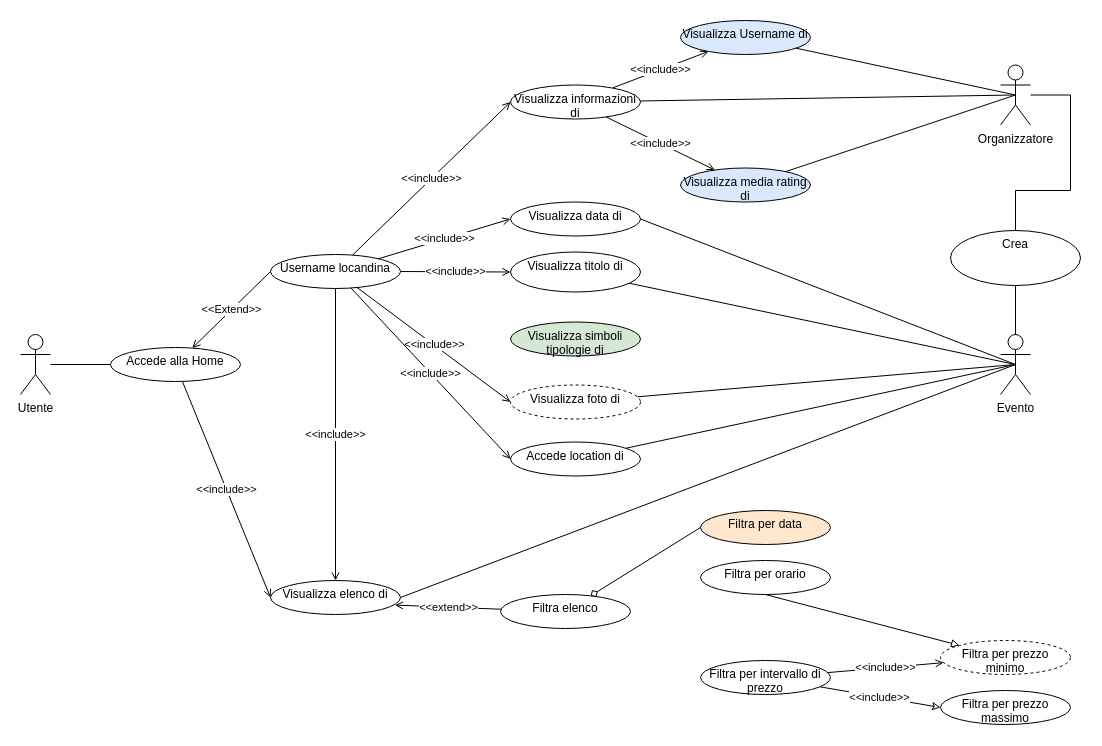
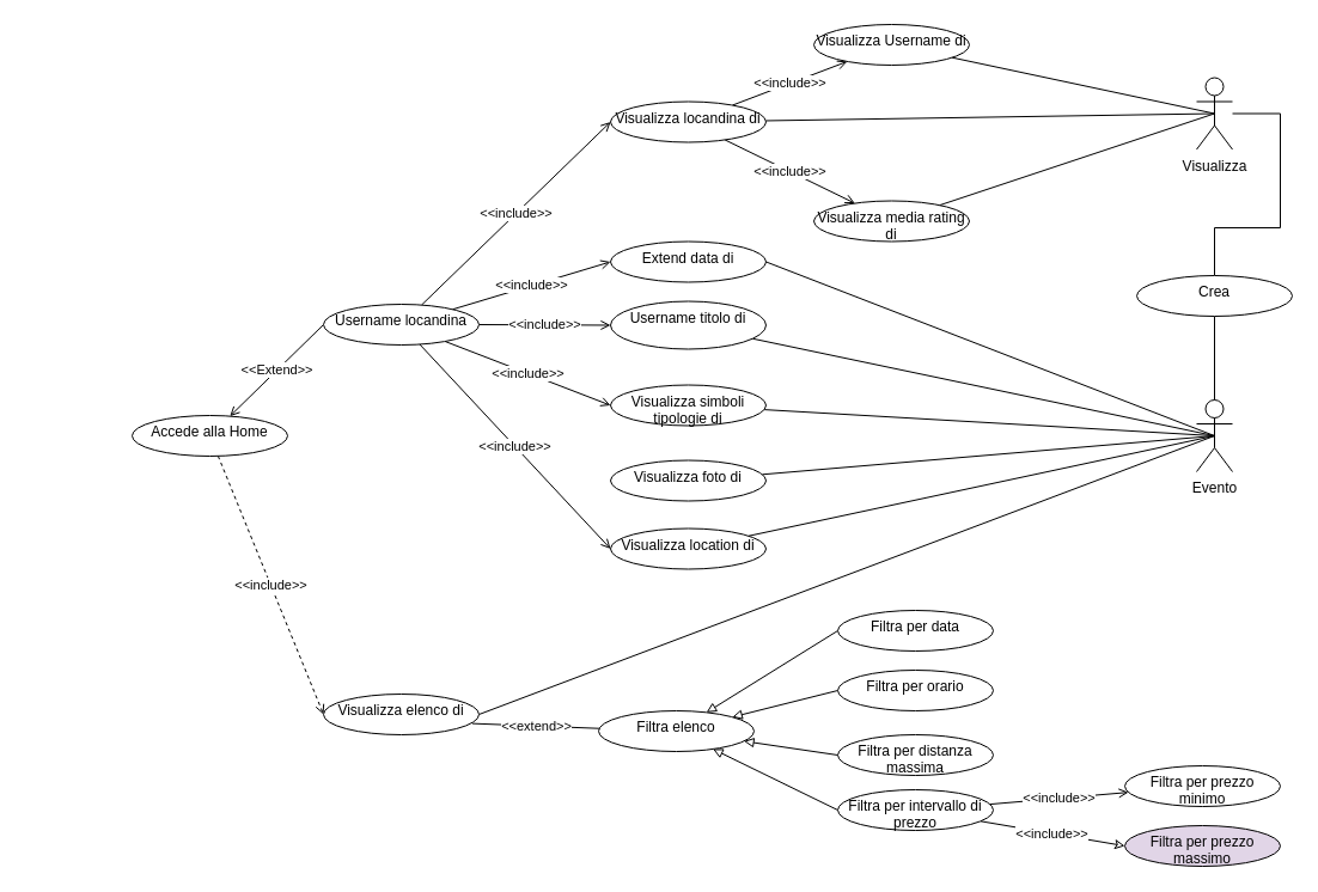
- <mxCell id="34" value="Visualizza Username di" style="ellipse;whiteSpace=wrap;html=1;verticalAlign=top;fillColor=#dae8fc;" parent="1" vertex="1"><mxGeometry x="680" y="20" width="130" height="34" as="geometry" /></mxCell>
+ <mxCell id="34" value="Visualizza Username di" style="ellipse;whiteSpace=wrap;html=1;verticalAlign=top;" parent="1" vertex="1"><mxGeometry x="680" y="20" width="130" height="34" as="geometry" /></mxCell>
- <mxCell id="32" value="Visualizza informazioni di" style="ellipse;whiteSpace=wrap;html=1;verticalAlign=top;" parent="1" vertex="1"><mxGeometry x="510" y="84.5" width="130" height="34" as="geometry" /></mxCell>
+ <mxCell id="32" value="Visualizza locandina di" style="ellipse;whiteSpace=wrap;html=1;verticalAlign=top;" parent="1" vertex="1"><mxGeometry x="510" y="84.5" width="130" height="34" as="geometry" /></mxCell>
- <mxCell id="22" value="Organizzatore" style="shape=umlActor;verticalLabelPosition=bottom;verticalAlign=top;html=1;outlineConnect=0;" parent="1" vertex="1"><mxGeometry x="1000" y="64.5" width="30" height="60" as="geometry" /></mxCell>
+ <mxCell id="22" value="Visualizza" style="shape=umlActor;verticalLabelPosition=bottom;verticalAlign=top;html=1;outlineConnect=0;" parent="1" vertex="1"><mxGeometry x="1000" y="64.5" width="30" height="60" as="geometry" /></mxCell>
- <mxCell id="36" value="Visualizza media rating di" style="ellipse;whiteSpace=wrap;html=1;verticalAlign=top;fillColor=#dae8fc;" parent="1" vertex="1"><mxGeometry x="680" y="167.5" width="130" height="34" as="geometry" /></mxCell>
+ <mxCell id="36" value="Visualizza media rating di" style="ellipse;whiteSpace=wrap;html=1;verticalAlign=top;" parent="1" vertex="1"><mxGeometry x="680" y="167.5" width="130" height="34" as="geometry" /></mxCell>
- <mxCell id="28" value="Visualizza data di" style="ellipse;whiteSpace=wrap;html=1;verticalAlign=top;" parent="1" vertex="1"><mxGeometry x="510" y="201.5" width="130" height="34" as="geometry" /></mxCell>
+ <mxCell id="28" value="Extend data di" style="ellipse;whiteSpace=wrap;html=1;verticalAlign=top;" parent="1" vertex="1"><mxGeometry x="510" y="201.5" width="130" height="34" as="geometry" /></mxCell>
- <mxCell id="52" value="Crea" style="ellipse;whiteSpace=wrap;html=1;verticalAlign=top;" parent="1" vertex="1"><mxGeometry x="950" y="230" width="130" height="55" as="geometry" /></mxCell>
+ <mxCell id="52" value="Crea" style="ellipse;whiteSpace=wrap;html=1;verticalAlign=top;" parent="1" vertex="1"><mxGeometry x="950" y="230" width="130" height="34" as="geometry" /></mxCell>
- <mxCell id="15" value="Visualizza titolo di" style="ellipse;whiteSpace=wrap;html=1;verticalAlign=top;" parent="1" vertex="1"><mxGeometry x="510" y="251.5" width="130" height="40" as="geometry" /></mxCell>
+ <mxCell id="15" value="Username titolo di" style="ellipse;whiteSpace=wrap;html=1;verticalAlign=top;" parent="1" vertex="1"><mxGeometry x="510" y="251.5" width="130" height="40" as="geometry" /></mxCell>
- <mxCell id="17" value="Visualizza simboli tipologie di" style="ellipse;whiteSpace=wrap;html=1;verticalAlign=top;fillColor=#d5e8d4;" parent="1" vertex="1"><mxGeometry x="510" y="321.5" width="130" height="34" as="geometry" /></mxCell>
+ <mxCell id="17" value="Visualizza simboli tipologie di" style="ellipse;whiteSpace=wrap;html=1;verticalAlign=top;" parent="1" vertex="1"><mxGeometry x="510" y="321.5" width="130" height="34" as="geometry" /></mxCell>
- <mxCell id="9" value="&lt;meta charset=&quot;utf-8&quot;&gt;&lt;span style=&quot;color: rgb(0, 0, 0); font-family: Helvetica; font-size: 11px; font-style: normal; font-variant-ligatures: normal; font-variant-caps: normal; font-weight: 400; letter-spacing: normal; orphans: 2; text-align: center; text-indent: 0px; text-transform: none; widows: 2; word-spacing: 0px; -webkit-text-stroke-width: 0px; background-color: rgb(255, 255, 255); text-decoration-thickness: initial; text-decoration-style: initial; text-decoration-color: initial; float: none; display: inline !important;&quot;&gt;&amp;lt;&amp;lt;include&amp;gt;&amp;gt;&lt;/span&gt;" style="edgeStyle=none;rounded=0;orthogonalLoop=1;jettySize=auto;html=1;entryX=0;entryY=0.5;entryDx=0;entryDy=0;endArrow=open;endFill=0;" parent="1" source="13" target="24" edge="1"><mxGeometry relative="1" as="geometry" /></mxCell>
+ <mxCell id="16" style="edgeStyle=none;rounded=0;orthogonalLoop=1;jettySize=auto;html=1;entryX=0.5;entryY=0.5;entryDx=0;entryDy=0;entryPerimeter=0;endArrow=none;endFill=0;" parent="1" source="17" target="50" edge="1"><mxGeometry relative="1" as="geometry" /></mxCell>
- <mxCell id="3" value="Utente" style="shape=umlActor;verticalLabelPosition=bottom;verticalAlign=top;html=1;outlineConnect=0;" parent="1" vertex="1"><mxGeometry x="20" y="334" width="30" height="60" as="geometry" /></mxCell>
- <mxCell id="2" value="" style="rounded=0;orthogonalLoop=1;jettySize=auto;html=1;endArrow=none;endFill=0;" parent="1" source="3" target="6" edge="1"><mxGeometry relative="1" as="geometry" /></mxCell>
- <mxCell id="24" value="Visualizza foto di" style="ellipse;whiteSpace=wrap;html=1;verticalAlign=top;dashed=1;" parent="1" vertex="1"><mxGeometry x="510" y="384.5" width="130" height="34" as="geometry" /></mxCell>
+ <mxCell id="24" value="Visualizza foto di" style="ellipse;whiteSpace=wrap;html=1;verticalAlign=top;" parent="1" vertex="1"><mxGeometry x="510" y="384.5" width="130" height="34" as="geometry" /></mxCell>
- <mxCell id="5" value="&amp;lt;&amp;lt;include&amp;gt;&amp;gt;" style="edgeStyle=none;rounded=0;orthogonalLoop=1;jettySize=auto;html=1;entryX=0;entryY=0.5;entryDx=0;entryDy=0;endArrow=open;endFill=0;" parent="1" source="6" target="20" edge="1"><mxGeometry relative="1" as="geometry" /></mxCell>
+ <mxCell id="5" value="&amp;lt;&amp;lt;include&amp;gt;&amp;gt;" style="edgeStyle=none;rounded=0;orthogonalLoop=1;jettySize=auto;html=1;entryX=0;entryY=0.5;entryDx=0;entryDy=0;endArrow=open;endFill=0;dashed=1;" parent="1" source="6" target="20" edge="1"><mxGeometry relative="1" as="geometry" /></mxCell>
- <mxCell id="8" value="&lt;meta charset=&quot;utf-8&quot;&gt;&lt;span style=&quot;color: rgb(0, 0, 0); font-family: Helvetica; font-size: 11px; font-style: normal; font-variant-ligatures: normal; font-variant-caps: normal; font-weight: 400; letter-spacing: normal; orphans: 2; text-align: center; text-indent: 0px; text-transform: none; widows: 2; word-spacing: 0px; -webkit-text-stroke-width: 0px; background-color: rgb(255, 255, 255); text-decoration-thickness: initial; text-decoration-style: initial; text-decoration-color: initial; float: none; display: inline !important;&quot;&gt;&amp;lt;&amp;lt;include&amp;gt;&amp;gt;&lt;/span&gt;" style="edgeStyle=none;rounded=0;orthogonalLoop=1;jettySize=auto;html=1;endArrow=open;endFill=0;" parent="1" source="13" target="20" edge="1"><mxGeometry relative="1" as="geometry" /></mxCell>
+ <mxCell id="8" value="&lt;meta charset=&quot;utf-8&quot;&gt;&lt;span style=&quot;color: rgb(0, 0, 0); font-family: Helvetica; font-size: 11px; font-style: normal; font-variant-ligatures: normal; font-variant-caps: normal; font-weight: 400; letter-spacing: normal; orphans: 2; text-align: center; text-indent: 0px; text-transform: none; widows: 2; word-spacing: 0px; -webkit-text-stroke-width: 0px; background-color: rgb(255, 255, 255); text-decoration-thickness: initial; text-decoration-style: initial; text-decoration-color: initial; float: none; display: inline !important;&quot;&gt;&amp;lt;&amp;lt;include&amp;gt;&amp;gt;&lt;/span&gt;" style="edgeStyle=none;rounded=0;orthogonalLoop=1;jettySize=auto;html=1;entryX=0;entryY=0.5;entryDx=0;entryDy=0;endArrow=open;endFill=0;" parent="1" source="13" target="17" edge="1"><mxGeometry relative="1" as="geometry" /></mxCell>
- <mxCell id="26" value="Accede location di" style="ellipse;whiteSpace=wrap;html=1;verticalAlign=top;" parent="1" vertex="1"><mxGeometry x="510" y="441.5" width="130" height="34" as="geometry" /></mxCell>
+ <mxCell id="26" value="Visualizza location di" style="ellipse;whiteSpace=wrap;html=1;verticalAlign=top;" parent="1" vertex="1"><mxGeometry x="510" y="441.5" width="130" height="34" as="geometry" /></mxCell>
- <mxCell id="42" value="Filtra per data" style="ellipse;whiteSpace=wrap;html=1;verticalAlign=top;fillColor=#ffe6cc;" parent="1" vertex="1"><mxGeometry x="700" y="510" width="130" height="34" as="geometry" /></mxCell>
+ <mxCell id="42" value="Filtra per data" style="ellipse;whiteSpace=wrap;html=1;verticalAlign=top;" parent="1" vertex="1"><mxGeometry x="700" y="510" width="130" height="34" as="geometry" /></mxCell>
- <mxCell id="37" style="edgeStyle=none;rounded=0;orthogonalLoop=1;jettySize=auto;html=1;endArrow=diamond;endFill=0;exitX=0;exitY=0.5;exitDx=0;exitDy=0;" parent="1" source="42" target="41" edge="1"><mxGeometry relative="1" as="geometry" /></mxCell>
+ <mxCell id="37" style="edgeStyle=none;rounded=0;orthogonalLoop=1;jettySize=auto;html=1;endArrow=block;endFill=0;exitX=0;exitY=0.5;exitDx=0;exitDy=0;" parent="1" source="42" target="41" edge="1"><mxGeometry relative="1" as="geometry" /></mxCell>
- <mxCell id="18" value="&amp;lt;&amp;lt;extend&amp;gt;&amp;gt;" style="edgeStyle=none;rounded=0;orthogonalLoop=1;jettySize=auto;html=1;endArrow=open;endFill=0;entryX=0.958;entryY=0.724;entryDx=0;entryDy=0;entryPerimeter=0;" parent="1" source="41" target="20" edge="1"><mxGeometry relative="1" as="geometry" /></mxCell>
+ <mxCell id="18" value="&amp;lt;&amp;lt;extend&amp;gt;&amp;gt;" style="edgeStyle=none;rounded=0;orthogonalLoop=1;jettySize=auto;html=1;endArrow=none;endFill=0;entryX=0.958;entryY=0.724;entryDx=0;entryDy=0;entryPerimeter=0;" parent="1" source="41" target="20" edge="1"><mxGeometry relative="1" as="geometry" /></mxCell>
- <mxCell id="38" style="edgeStyle=none;rounded=0;orthogonalLoop=1;jettySize=auto;html=1;endArrow=block;endFill=0;exitX=0;exitY=0.5;exitDx=0;exitDy=0;" parent="1" source="43" target="48" edge="1"><mxGeometry relative="1" as="geometry" /></mxCell>
+ <mxCell id="38" style="edgeStyle=none;rounded=0;orthogonalLoop=1;jettySize=auto;html=1;endArrow=block;endFill=0;exitX=0;exitY=0.5;exitDx=0;exitDy=0;" parent="1" source="43" target="41" edge="1"><mxGeometry relative="1" as="geometry" /></mxCell>
+ <mxCell id="39" style="edgeStyle=none;rounded=0;orthogonalLoop=1;jettySize=auto;html=1;endArrow=block;endFill=0;exitX=0;exitY=0.5;exitDx=0;exitDy=0;" parent="1" source="44" target="41" edge="1"><mxGeometry relative="1" as="geometry" /></mxCell>
+ <mxCell id="44" value="Filtra per distanza massima" style="ellipse;whiteSpace=wrap;html=1;verticalAlign=top;" parent="1" vertex="1"><mxGeometry x="700" y="614" width="130" height="34" as="geometry" /></mxCell>
+ <mxCell id="40" style="edgeStyle=none;rounded=0;orthogonalLoop=1;jettySize=auto;html=1;endArrow=block;endFill=0;exitX=0;exitY=0.5;exitDx=0;exitDy=0;" parent="1" source="47" target="41" edge="1"><mxGeometry relative="1" as="geometry" /></mxCell>
- <mxCell id="48" value="Filtra per prezzo minimo" style="ellipse;whiteSpace=wrap;html=1;verticalAlign=top;dashed=1;" parent="1" vertex="1"><mxGeometry x="940" y="640" width="130" height="34" as="geometry" /></mxCell>
+ <mxCell id="48" value="Filtra per prezzo minimo" style="ellipse;whiteSpace=wrap;html=1;verticalAlign=top;" parent="1" vertex="1"><mxGeometry x="940" y="640" width="130" height="34" as="geometry" /></mxCell>
- <mxCell id="49" value="Filtra per prezzo massimo" style="ellipse;whiteSpace=wrap;html=1;verticalAlign=top;" parent="1" vertex="1"><mxGeometry x="940" y="690" width="130" height="34" as="geometry" /></mxCell>
+ <mxCell id="49" value="Filtra per prezzo massimo" style="ellipse;whiteSpace=wrap;html=1;verticalAlign=top;fillColor=#e1d5e7;" parent="1" vertex="1"><mxGeometry x="940" y="690" width="130" height="34" as="geometry" /></mxCell>
